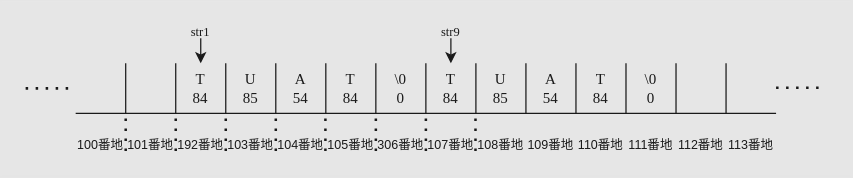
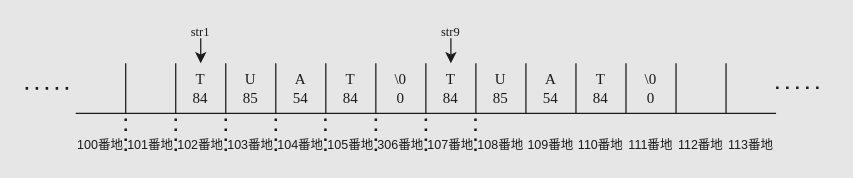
- <mxCell id="12" value="&lt;font style=&quot;font-size: 10px;&quot;&gt;192番地&lt;/font&gt;" style="text;html=1;strokeColor=none;fillColor=none;align=center;verticalAlign=middle;whiteSpace=wrap;rounded=0;fontColor=#1A1A1A;" parent="1" vertex="1"><mxGeometry x="140" y="110" width="40" height="10" as="geometry" /></mxCell>
+ <mxCell id="12" value="&lt;font style=&quot;font-size: 10px;&quot;&gt;102番地&lt;/font&gt;" style="text;html=1;strokeColor=none;fillColor=none;align=center;verticalAlign=middle;whiteSpace=wrap;rounded=0;fontColor=#1A1A1A;" parent="1" vertex="1"><mxGeometry x="140" y="110" width="40" height="10" as="geometry" /></mxCell>
